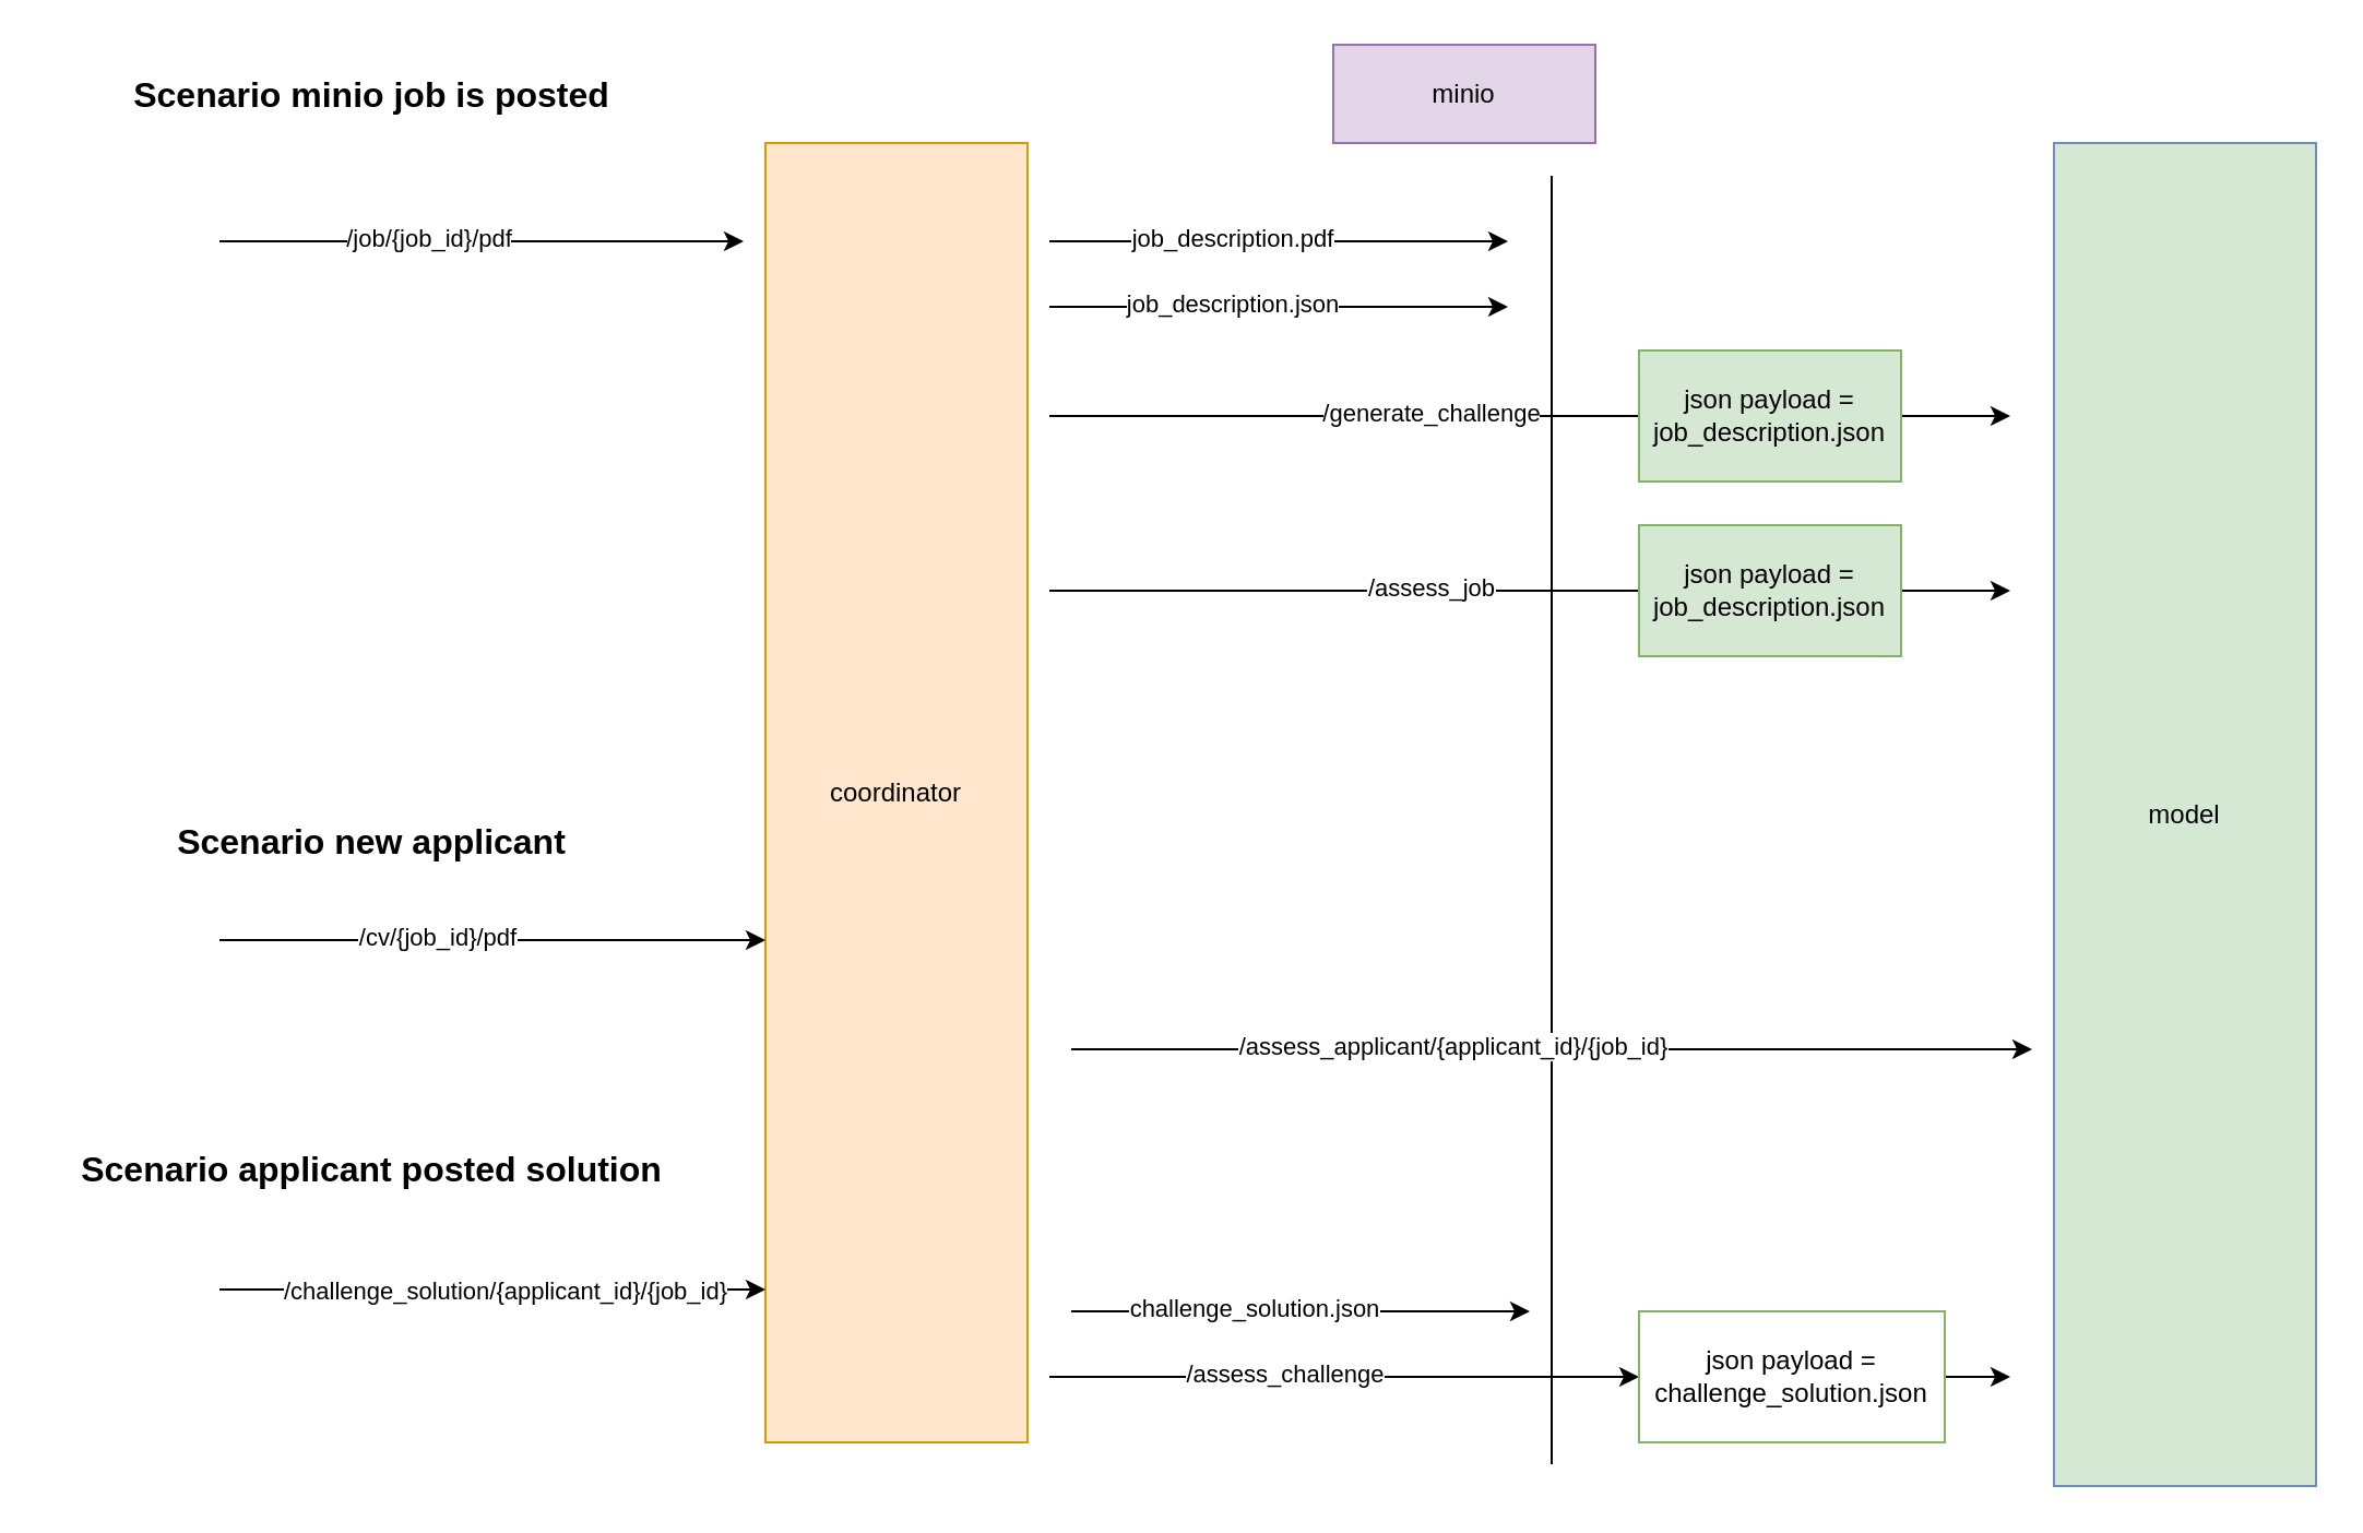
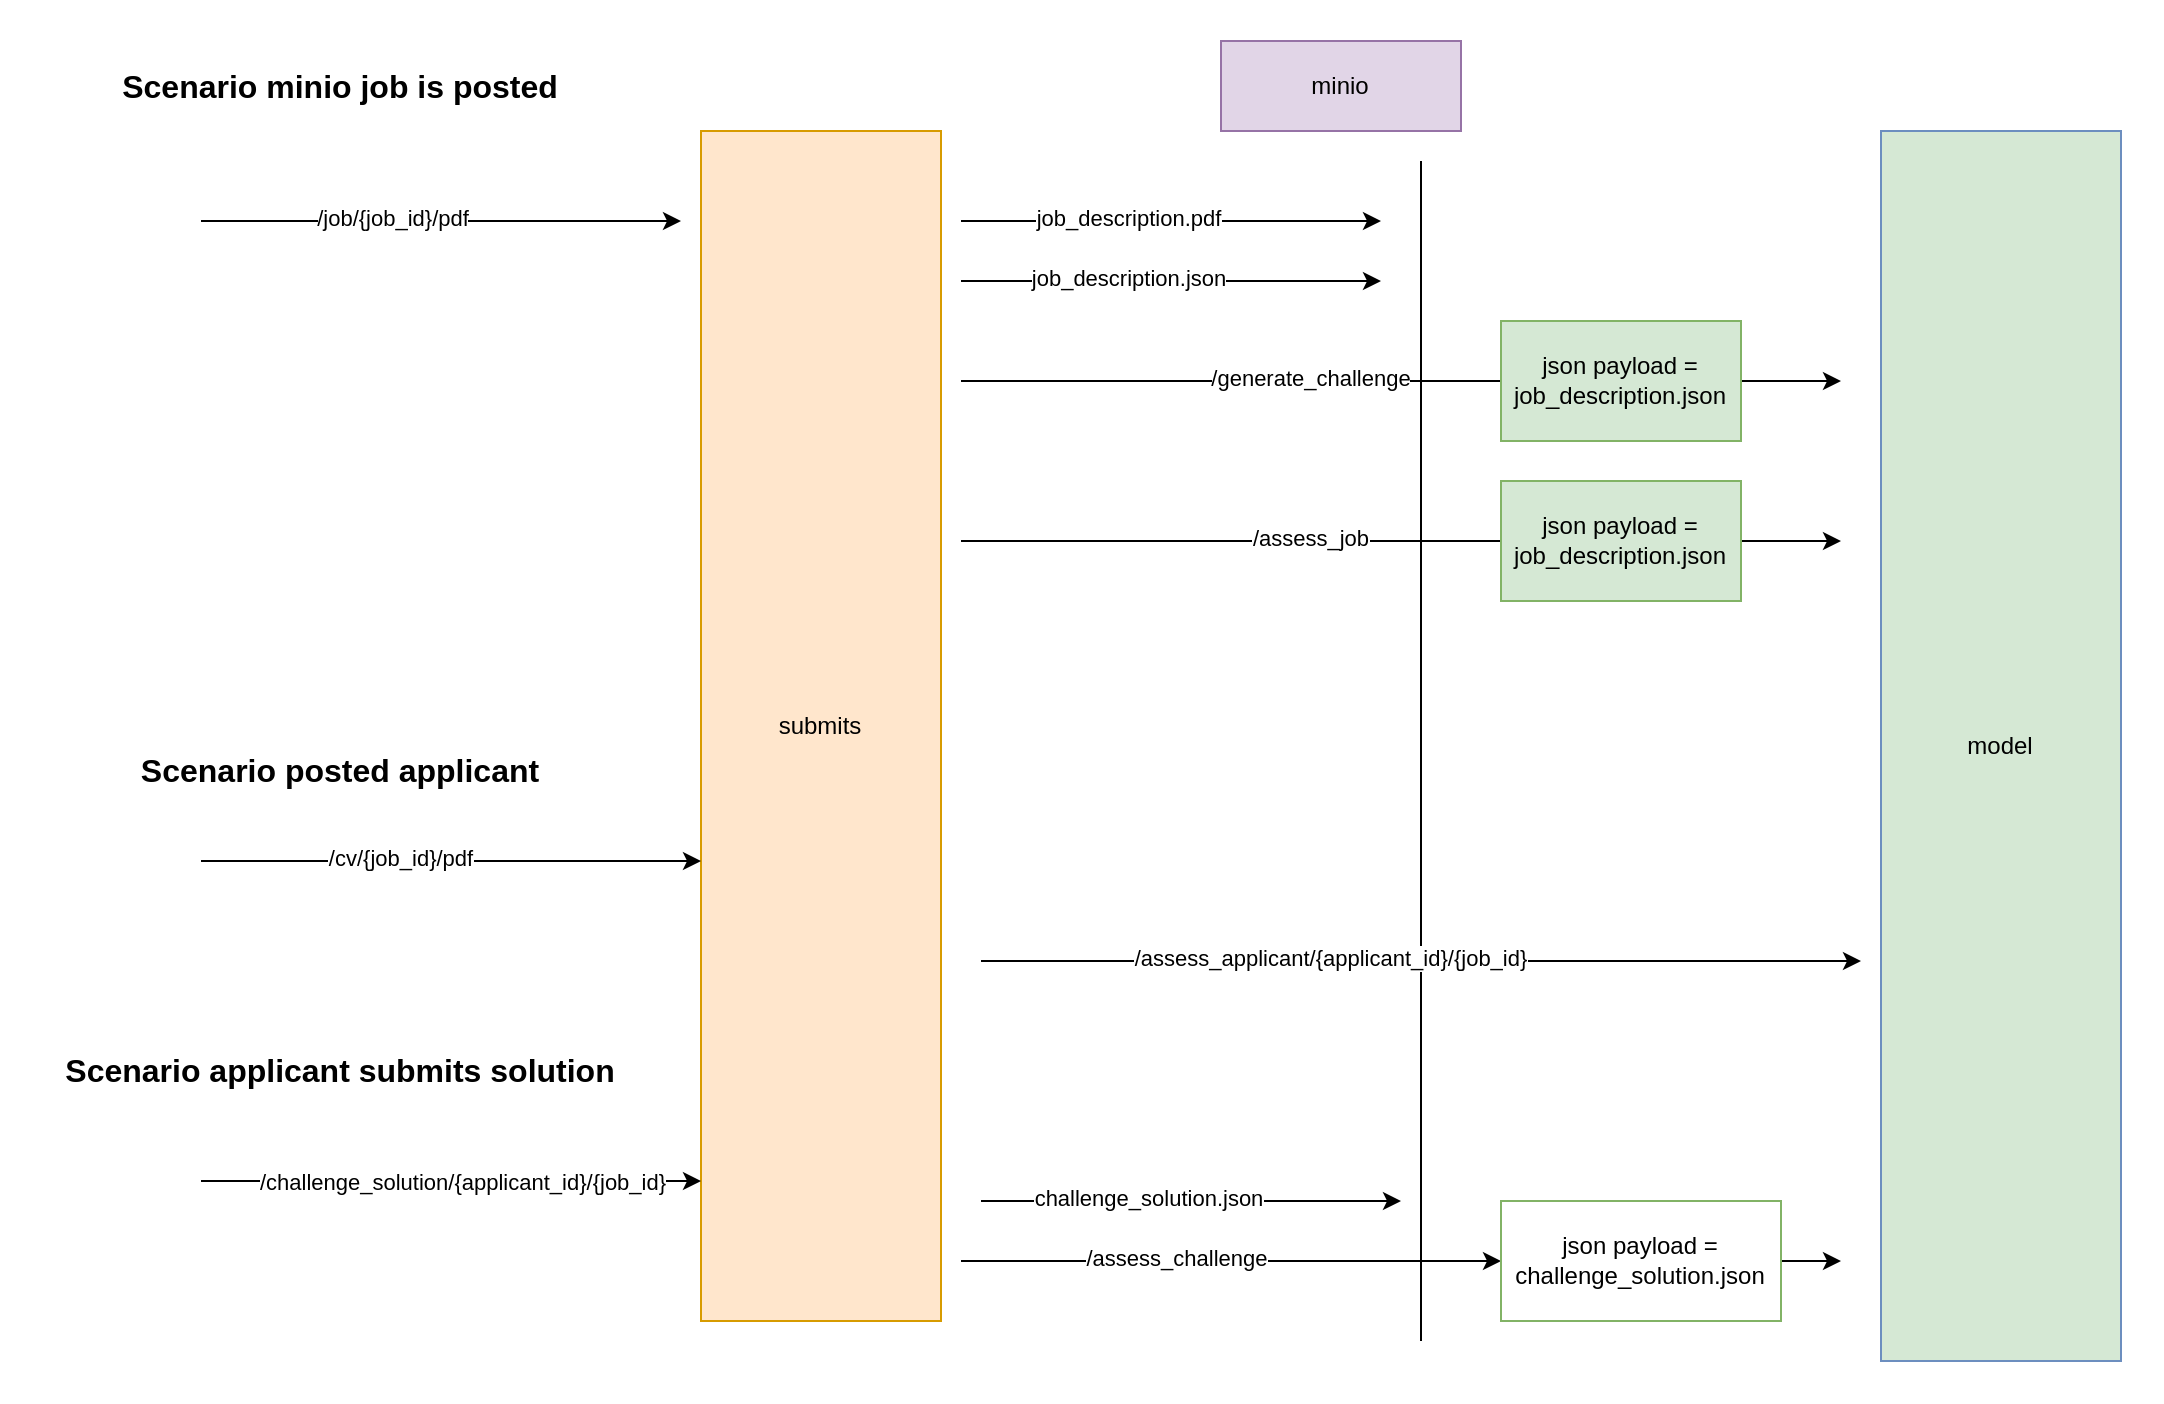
- <mxCell id="2" value="coordinator" style="rounded=0;whiteSpace=wrap;html=1;fillColor=#ffe6cc;strokeColor=#d79b00;" vertex="1" parent="1"><mxGeometry x="350" y="65" width="120" height="595" as="geometry" /></mxCell>
+ <mxCell id="2" value="submits" style="rounded=0;whiteSpace=wrap;html=1;fillColor=#ffe6cc;strokeColor=#d79b00;" vertex="1" parent="1"><mxGeometry x="350" y="65" width="120" height="595" as="geometry" /></mxCell>
- <mxCell id="31" value="Scenario new applicant" style="text;html=1;align=center;verticalAlign=middle;whiteSpace=wrap;rounded=0;fontSize=16;fontStyle=1" vertex="1" parent="1"><mxGeometry x="20" y="370" width="300" height="30" as="geometry" /></mxCell>
+ <mxCell id="31" value="Scenario posted applicant" style="text;html=1;align=center;verticalAlign=middle;whiteSpace=wrap;rounded=0;fontSize=16;fontStyle=1" vertex="1" parent="1"><mxGeometry x="20" y="370" width="300" height="30" as="geometry" /></mxCell>
- <mxCell id="32" value="Scenario applicant posted solution" style="text;html=1;align=center;verticalAlign=middle;whiteSpace=wrap;rounded=0;fontSize=16;fontStyle=1" vertex="1" parent="1"><mxGeometry x="20" y="520" width="300" height="30" as="geometry" /></mxCell>
+ <mxCell id="32" value="Scenario applicant submits solution" style="text;html=1;align=center;verticalAlign=middle;whiteSpace=wrap;rounded=0;fontSize=16;fontStyle=1" vertex="1" parent="1"><mxGeometry x="20" y="520" width="300" height="30" as="geometry" /></mxCell>
